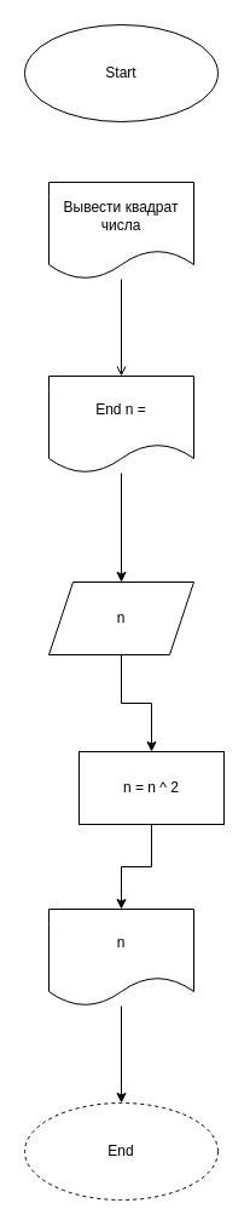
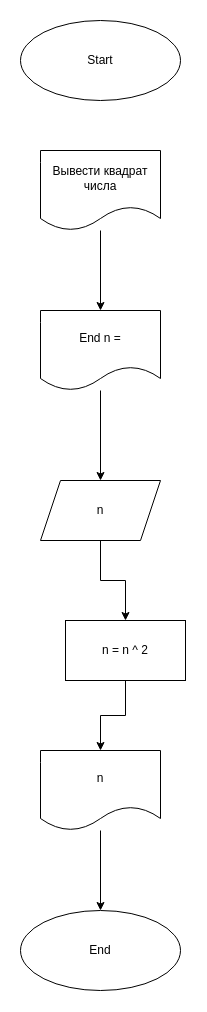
- <mxCell id="3" value="" style="edgeStyle=orthogonalEdgeStyle;rounded=0;orthogonalLoop=1;jettySize=auto;html=1;endArrow=open;" edge="1" parent="1" source="4" target="6"><mxGeometry relative="1" as="geometry" /></mxCell>
+ <mxCell id="3" value="" style="edgeStyle=orthogonalEdgeStyle;rounded=0;orthogonalLoop=1;jettySize=auto;html=1;" edge="1" parent="1" source="4" target="6"><mxGeometry relative="1" as="geometry" /></mxCell>
- <mxCell id="13" value="End" style="ellipse;whiteSpace=wrap;html=1;dashed=1;" vertex="1" parent="1"><mxGeometry x="20" y="910" width="160" height="80" as="geometry" /></mxCell>
+ <mxCell id="13" value="End" style="ellipse;whiteSpace=wrap;html=1;" vertex="1" parent="1"><mxGeometry x="20" y="910" width="160" height="80" as="geometry" /></mxCell>
